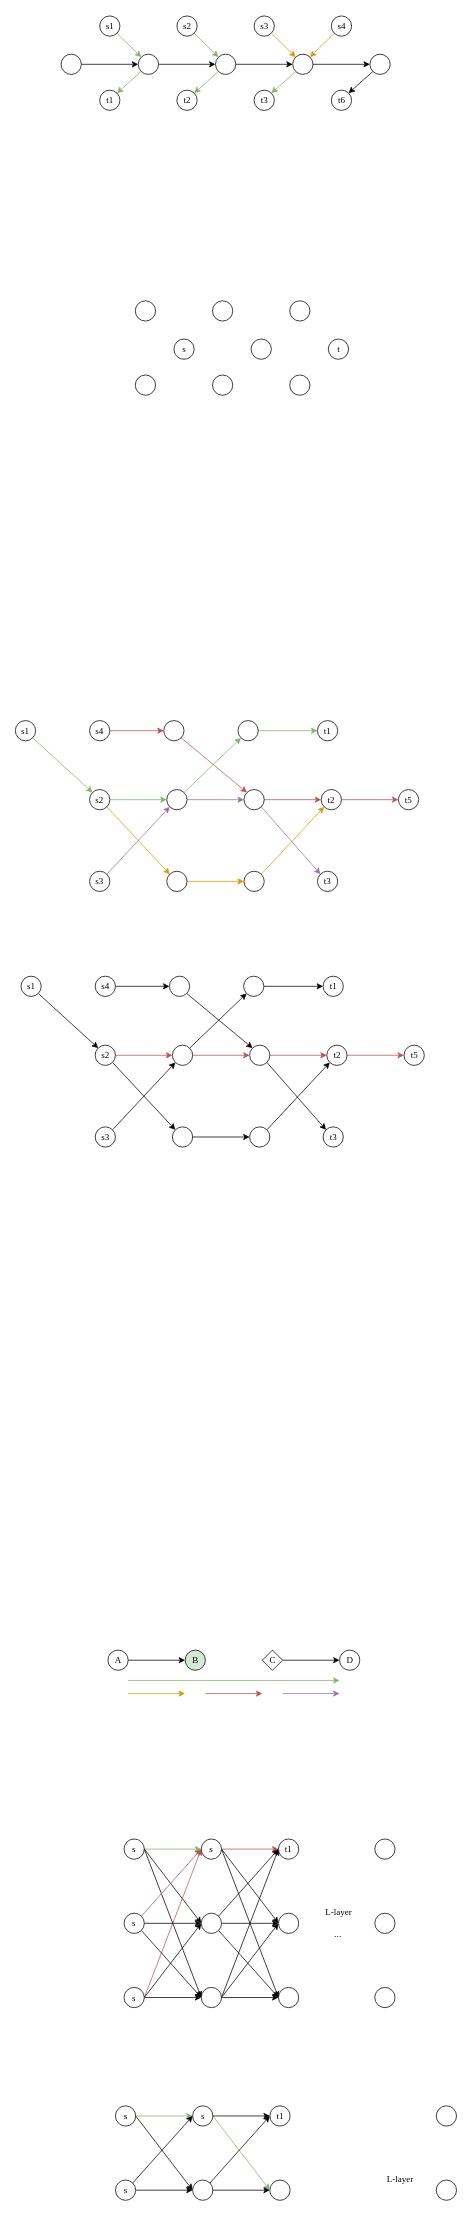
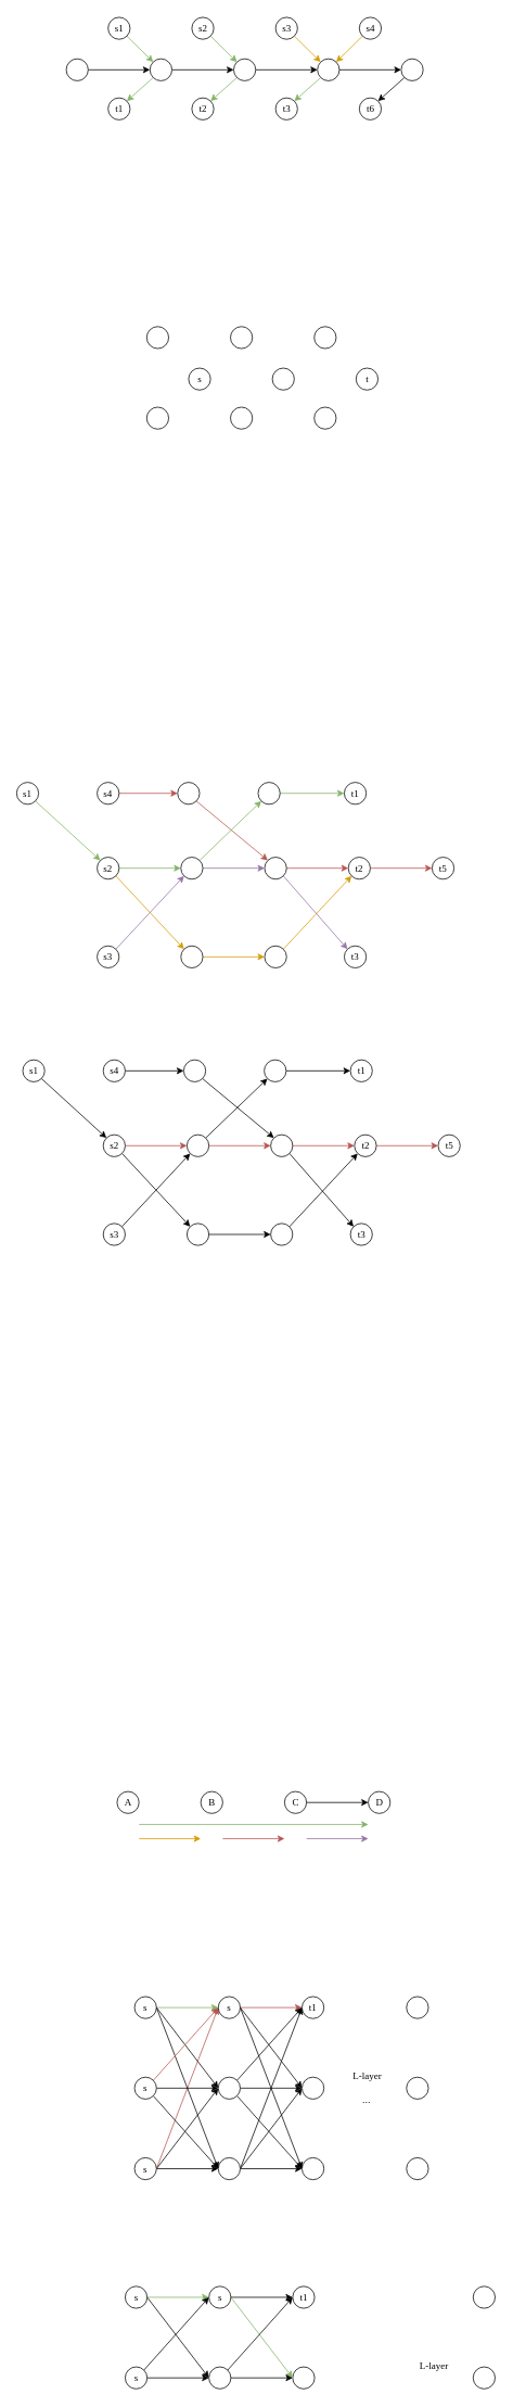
- <mxCell id="92" style="edgeStyle=none;html=1;exitX=1;exitY=0.5;exitDx=0;exitDy=0;entryX=0;entryY=0.5;entryDx=0;entryDy=0;" edge="1" parent="1" source="93" target="94"><mxGeometry relative="1" as="geometry" /></mxCell>
- <mxCell id="94" value="B" style="ellipse;whiteSpace=wrap;html=1;aspect=fixed;fontFamily=Georgia;fillColor=#d5e8d4;" vertex="1" parent="1"><mxGeometry x="246.5" y="2200" width="27" height="27" as="geometry" /></mxCell>
+ <mxCell id="94" value="B" style="ellipse;whiteSpace=wrap;html=1;aspect=fixed;fontFamily=Georgia;" vertex="1" parent="1"><mxGeometry x="246.5" y="2200" width="27" height="27" as="geometry" /></mxCell>
- <mxCell id="96" value="C" style="rhombus;whiteSpace=wrap;html=1;aspect=fixed;fontFamily=Georgia;" vertex="1" parent="1"><mxGeometry x="349.5" y="2200" width="27" height="27" as="geometry" /></mxCell>
+ <mxCell id="96" value="C" style="ellipse;whiteSpace=wrap;html=1;aspect=fixed;fontFamily=Georgia;" vertex="1" parent="1"><mxGeometry x="349.5" y="2200" width="27" height="27" as="geometry" /></mxCell>
